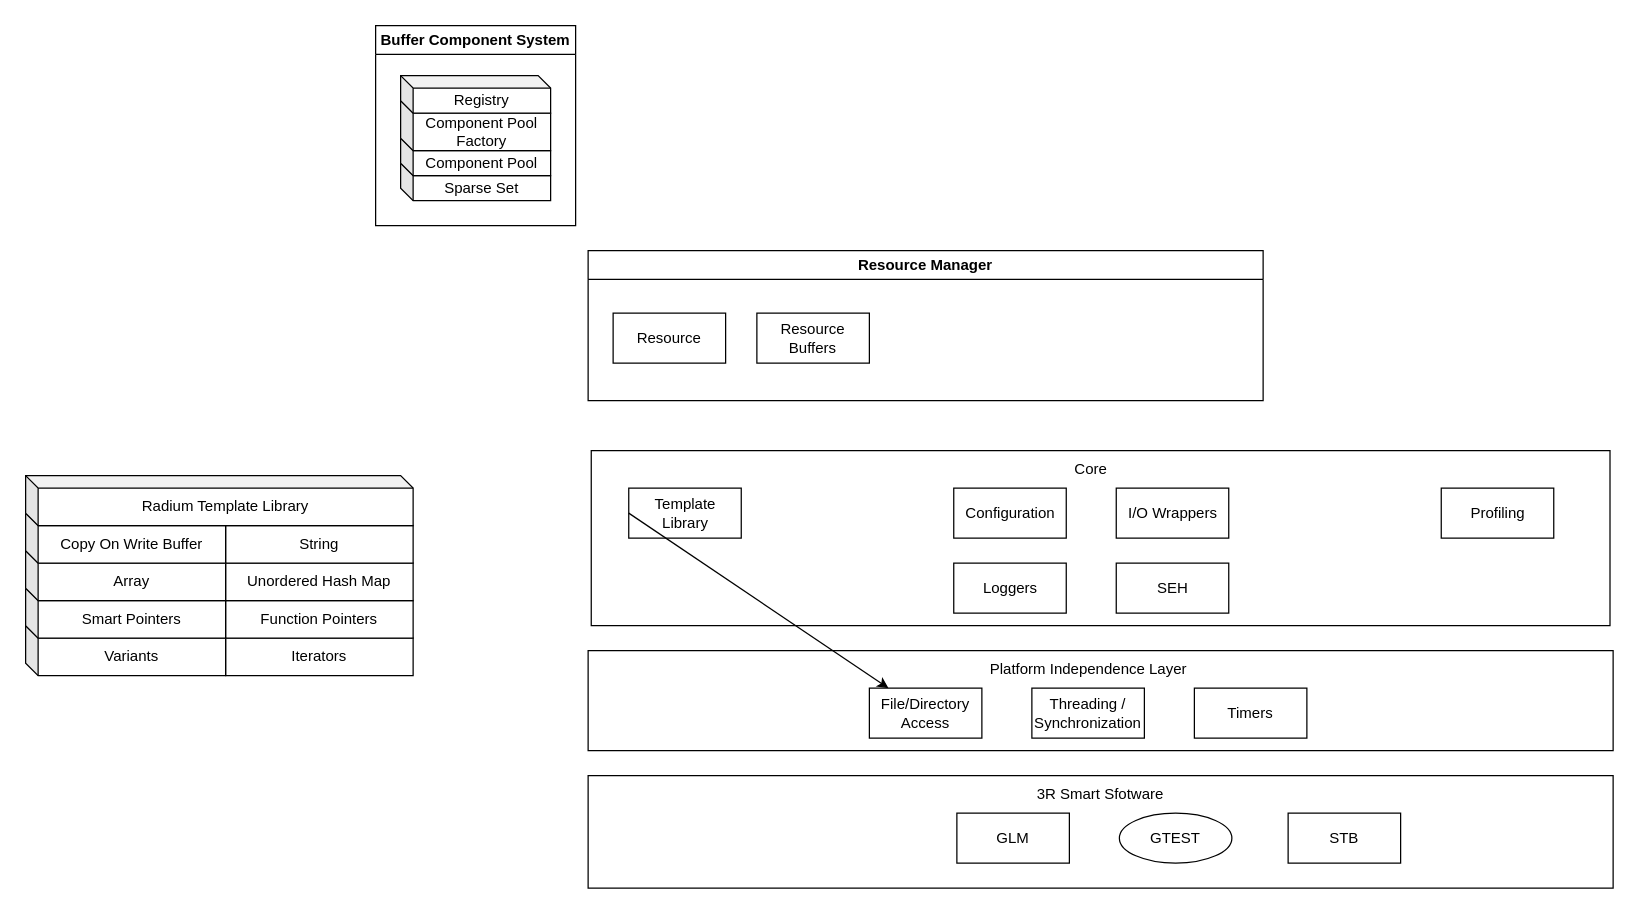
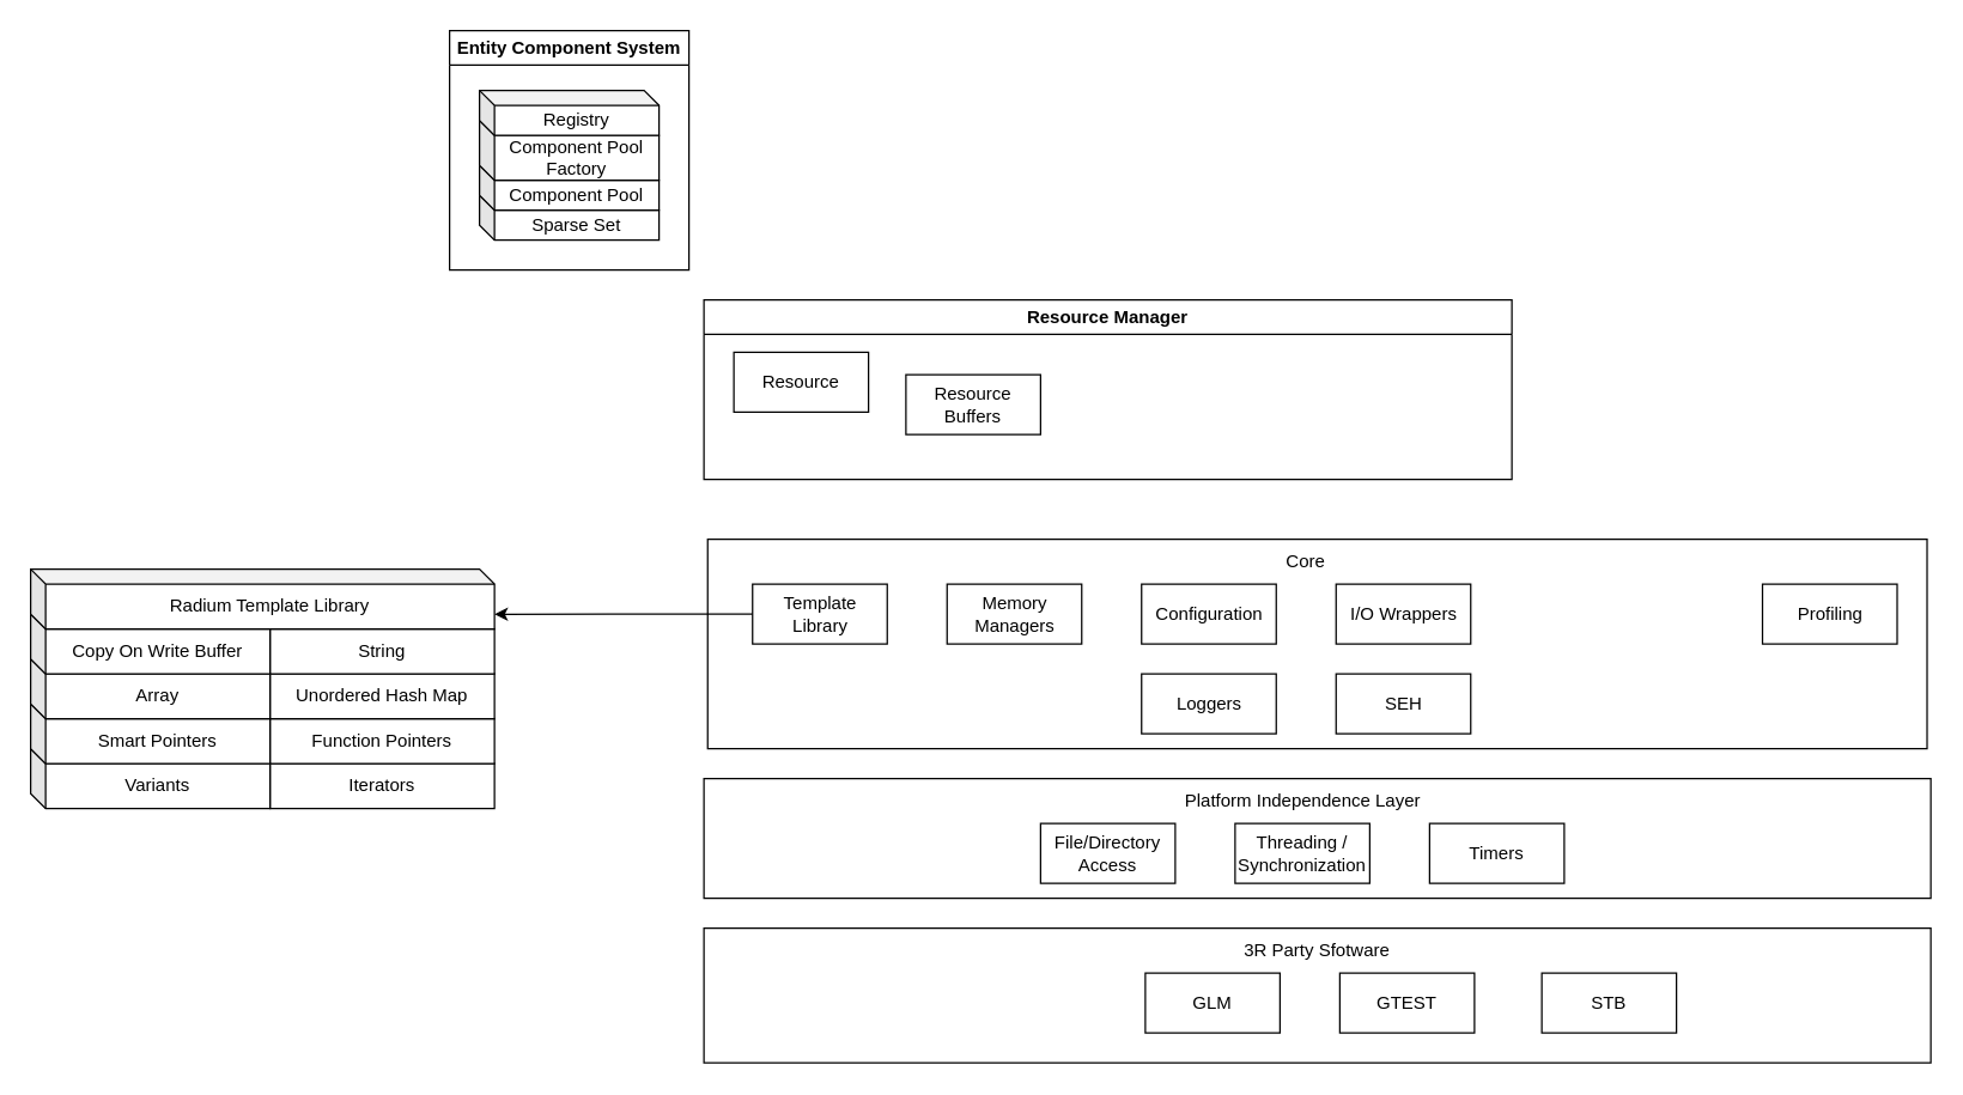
- <mxCell id="34" value="Buffer Component System" style="swimlane;whiteSpace=wrap;html=1;" parent="1" vertex="1"><mxGeometry x="300" y="20" width="160" height="160" as="geometry" /></mxCell>
+ <mxCell id="34" value="Entity Component System" style="swimlane;whiteSpace=wrap;html=1;" parent="1" vertex="1"><mxGeometry x="300" y="20" width="160" height="160" as="geometry" /></mxCell>
- <mxCell id="32" value="Resource" style="rounded=0;whiteSpace=wrap;html=1;" vertex="1" parent="31"><mxGeometry x="20" y="50" width="90" height="40" as="geometry" /></mxCell>
+ <mxCell id="32" value="Resource" style="rounded=0;whiteSpace=wrap;html=1;" vertex="1" parent="31"><mxGeometry x="20" y="35" width="90" height="40" as="geometry" /></mxCell>
+ <mxCell id="23" value="Memory Managers" style="rounded=0;whiteSpace=wrap;html=1;" parent="1" vertex="1"><mxGeometry x="632.5" y="390" width="90" height="40" as="geometry" /></mxCell>
- <mxCell id="26" value="Profiling" style="rounded=0;whiteSpace=wrap;html=1;" parent="1" vertex="1"><mxGeometry x="1152.5" y="390" width="90" height="40" as="geometry" /></mxCell>
+ <mxCell id="26" value="Profiling" style="rounded=0;whiteSpace=wrap;html=1;" parent="1" vertex="1"><mxGeometry x="1177.5" y="390" width="90" height="40" as="geometry" /></mxCell>
- <mxCell id="30" value="" style="endArrow=classic;html=1;rounded=0;exitX=0;exitY=0.5;exitDx=0;exitDy=0;" parent="1" source="22" target="17" edge="1"><mxGeometry width="50" height="50" relative="1" as="geometry"><mxPoint x="460" y="500" as="sourcePoint" /><mxPoint x="510" y="450" as="targetPoint" /></mxGeometry></mxCell>
+ <mxCell id="30" value="" style="endArrow=classic;html=1;rounded=0;exitX=0;exitY=0.5;exitDx=0;exitDy=0;entryX=1;entryY=0.753;entryDx=0;entryDy=0;entryPerimeter=0;" parent="1" source="22" target="29" edge="1"><mxGeometry width="50" height="50" relative="1" as="geometry"><mxPoint x="460" y="500" as="sourcePoint" /><mxPoint x="510" y="450" as="targetPoint" /></mxGeometry></mxCell>
- <mxCell id="11" value="3R Smart Sfotware" style="text;html=1;strokeColor=none;fillColor=none;align=center;verticalAlign=middle;whiteSpace=wrap;rounded=0;" parent="1" vertex="1"><mxGeometry x="805" y="620" width="150" height="30" as="geometry" /></mxCell>
+ <mxCell id="11" value="3R Party Sfotware" style="text;html=1;strokeColor=none;fillColor=none;align=center;verticalAlign=middle;whiteSpace=wrap;rounded=0;" parent="1" vertex="1"><mxGeometry x="805" y="620" width="150" height="30" as="geometry" /></mxCell>
- <mxCell id="13" value="GTEST" style="ellipse;whiteSpace=wrap;html=1;" parent="1" vertex="1"><mxGeometry x="895" y="650" width="90" height="40" as="geometry" /></mxCell>
+ <mxCell id="13" value="GTEST" style="rounded=0;whiteSpace=wrap;html=1;" parent="1" vertex="1"><mxGeometry x="895" y="650" width="90" height="40" as="geometry" /></mxCell>
